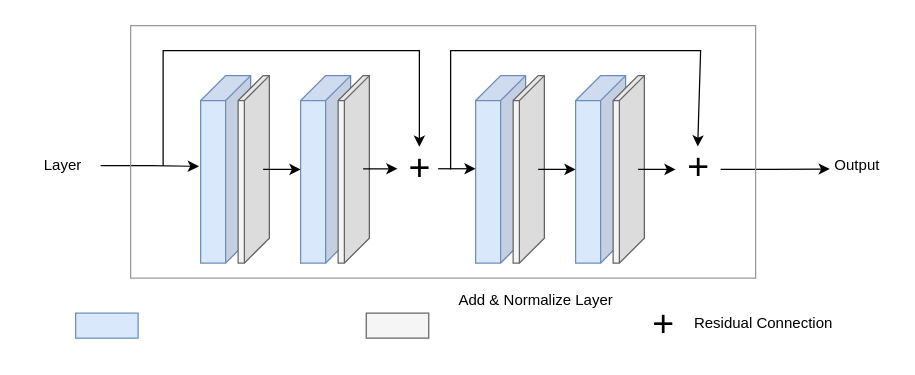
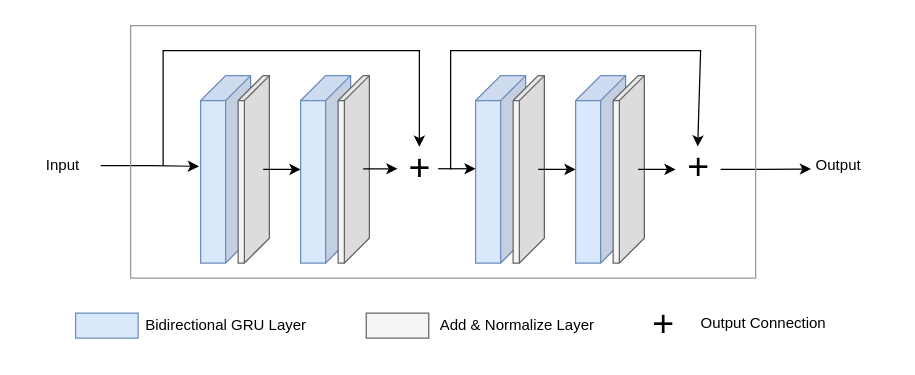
- <mxCell id="14" value="Layer" style="text;html=1;strokeColor=none;fillColor=none;align=center;verticalAlign=middle;whiteSpace=wrap;rounded=0;" vertex="1" parent="1"><mxGeometry x="20" y="117" width="60" height="30" as="geometry" /></mxCell>
+ <mxCell id="14" value="Input" style="text;html=1;strokeColor=none;fillColor=none;align=center;verticalAlign=middle;whiteSpace=wrap;rounded=0;" vertex="1" parent="1"><mxGeometry x="20" y="117" width="60" height="30" as="geometry" /></mxCell>
- <mxCell id="15" value="Output" style="text;html=1;align=center;verticalAlign=middle;resizable=0;points=[];autosize=1;strokeColor=none;fillColor=none;" vertex="1" parent="1"><mxGeometry x="660" y="122" width="50" height="20" as="geometry" /></mxCell>
+ <mxCell id="15" value="Output" style="text;html=1;align=center;verticalAlign=middle;resizable=0;points=[];autosize=1;strokeColor=none;fillColor=none;" vertex="1" parent="1"><mxGeometry x="645" y="122" width="50" height="20" as="geometry" /></mxCell>
- <mxCell id="29" value="Add &amp;amp; Normalize Layer" style="text;html=1;align=center;verticalAlign=middle;resizable=0;points=[];autosize=1;strokeColor=none;fillColor=none;fontSize=12;" vertex="1" parent="1"><mxGeometry x="357.5" y="230" width="140" height="20" as="geometry" /></mxCell>
+ <mxCell id="29" value="Add &amp;amp; Normalize Layer" style="text;html=1;align=center;verticalAlign=middle;resizable=0;points=[];autosize=1;strokeColor=none;fillColor=none;fontSize=12;" vertex="1" parent="1"><mxGeometry x="342.5" y="250" width="140" height="20" as="geometry" /></mxCell>
- <mxCell id="32" value="Residual Connection" style="text;html=1;align=center;verticalAlign=middle;resizable=0;points=[];autosize=1;strokeColor=none;fillColor=none;fontSize=12;" vertex="1" parent="1"><mxGeometry x="545" y="248" width="130" height="20" as="geometry" /></mxCell>
+ <mxCell id="32" value="Output Connection" style="text;html=1;align=center;verticalAlign=middle;resizable=0;points=[];autosize=1;strokeColor=none;fillColor=none;fontSize=12;" vertex="1" parent="1"><mxGeometry x="545" y="248" width="130" height="20" as="geometry" /></mxCell>
+ <mxCell id="28" value="Bidirectional GRU Layer" style="text;html=1;align=center;verticalAlign=middle;resizable=0;points=[];autosize=1;strokeColor=none;fillColor=none;fontSize=12;" vertex="1" parent="1"><mxGeometry x="110" y="250" width="140" height="20" as="geometry" /></mxCell>
